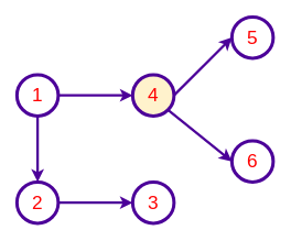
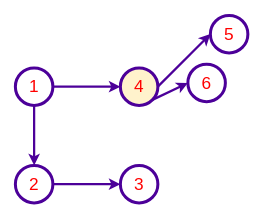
- <mxCell id="7" value="6" style="ellipse;whiteSpace=wrap;html=1;aspect=fixed;fontSize=23;fontColor=#FF0000;strokeColor=#4C0099;strokeWidth=4;" parent="1" vertex="1"><mxGeometry x="280" y="170" width="50" height="50" as="geometry" /></mxCell>
+ <mxCell id="7" value="6" style="ellipse;whiteSpace=wrap;html=1;aspect=fixed;fontSize=23;fontColor=#FF0000;strokeColor=#4C0099;strokeWidth=4;" parent="1" vertex="1"><mxGeometry x="250" y="85" width="50" height="50" as="geometry" /></mxCell>
